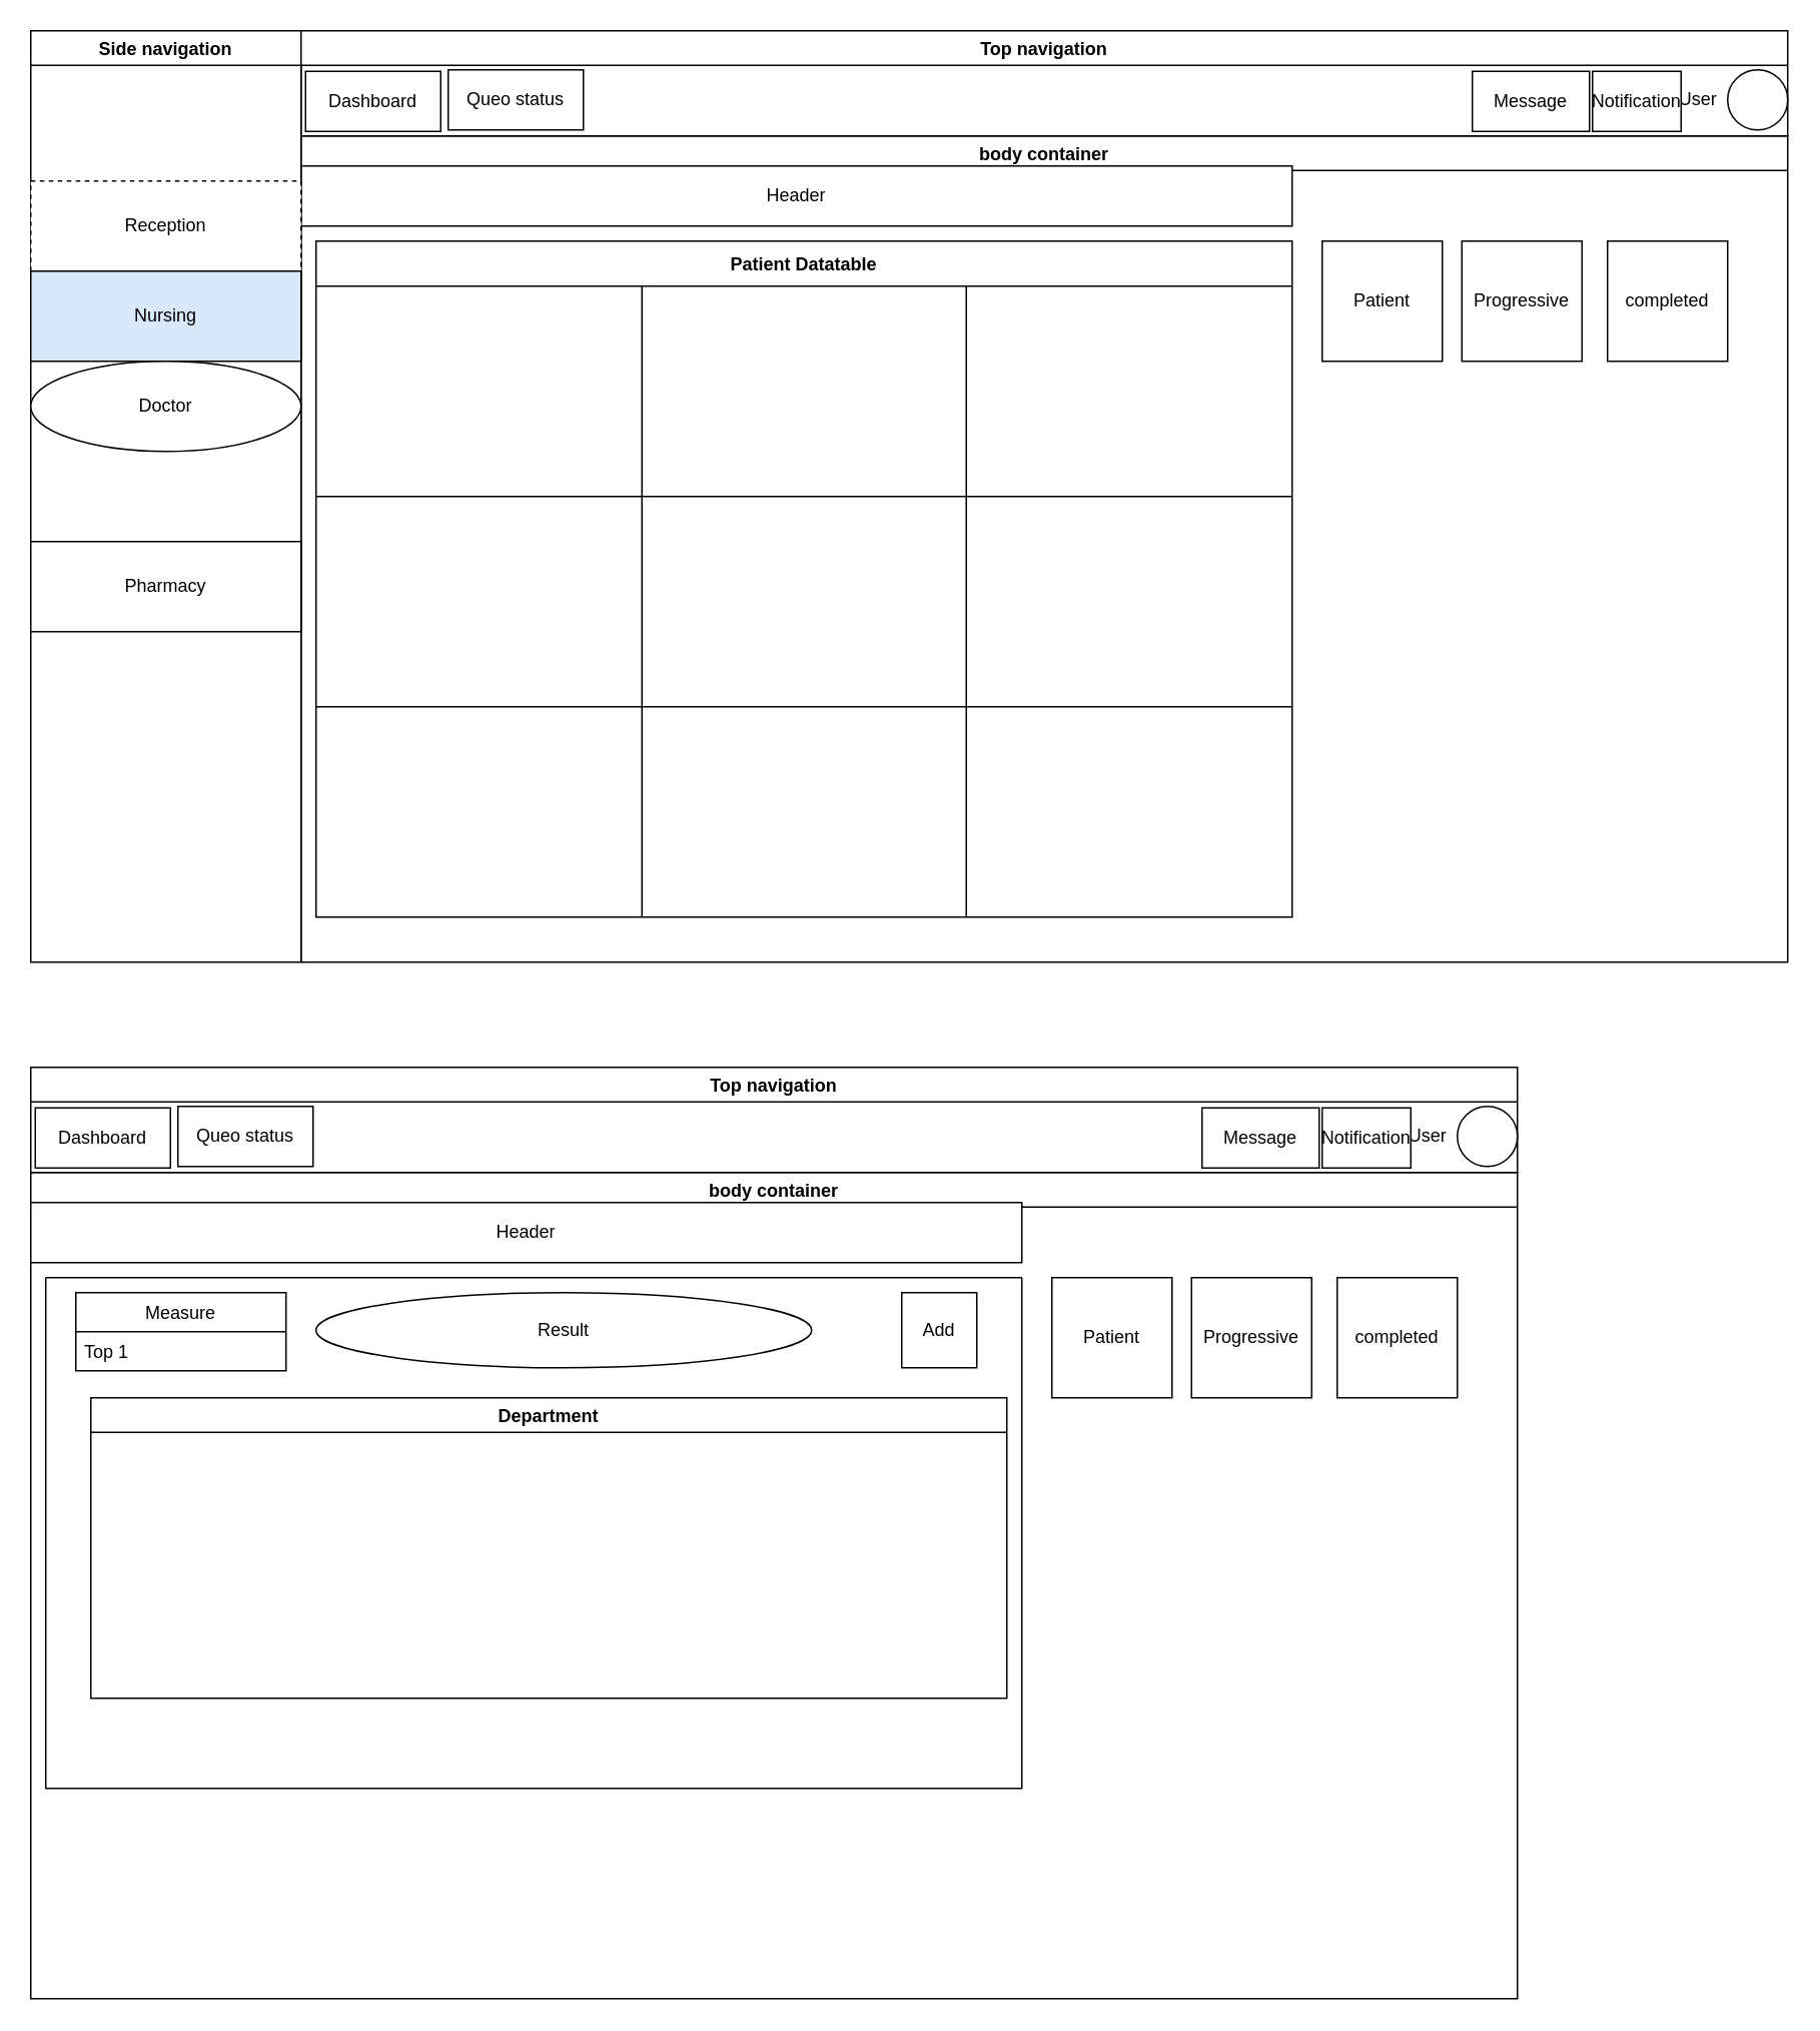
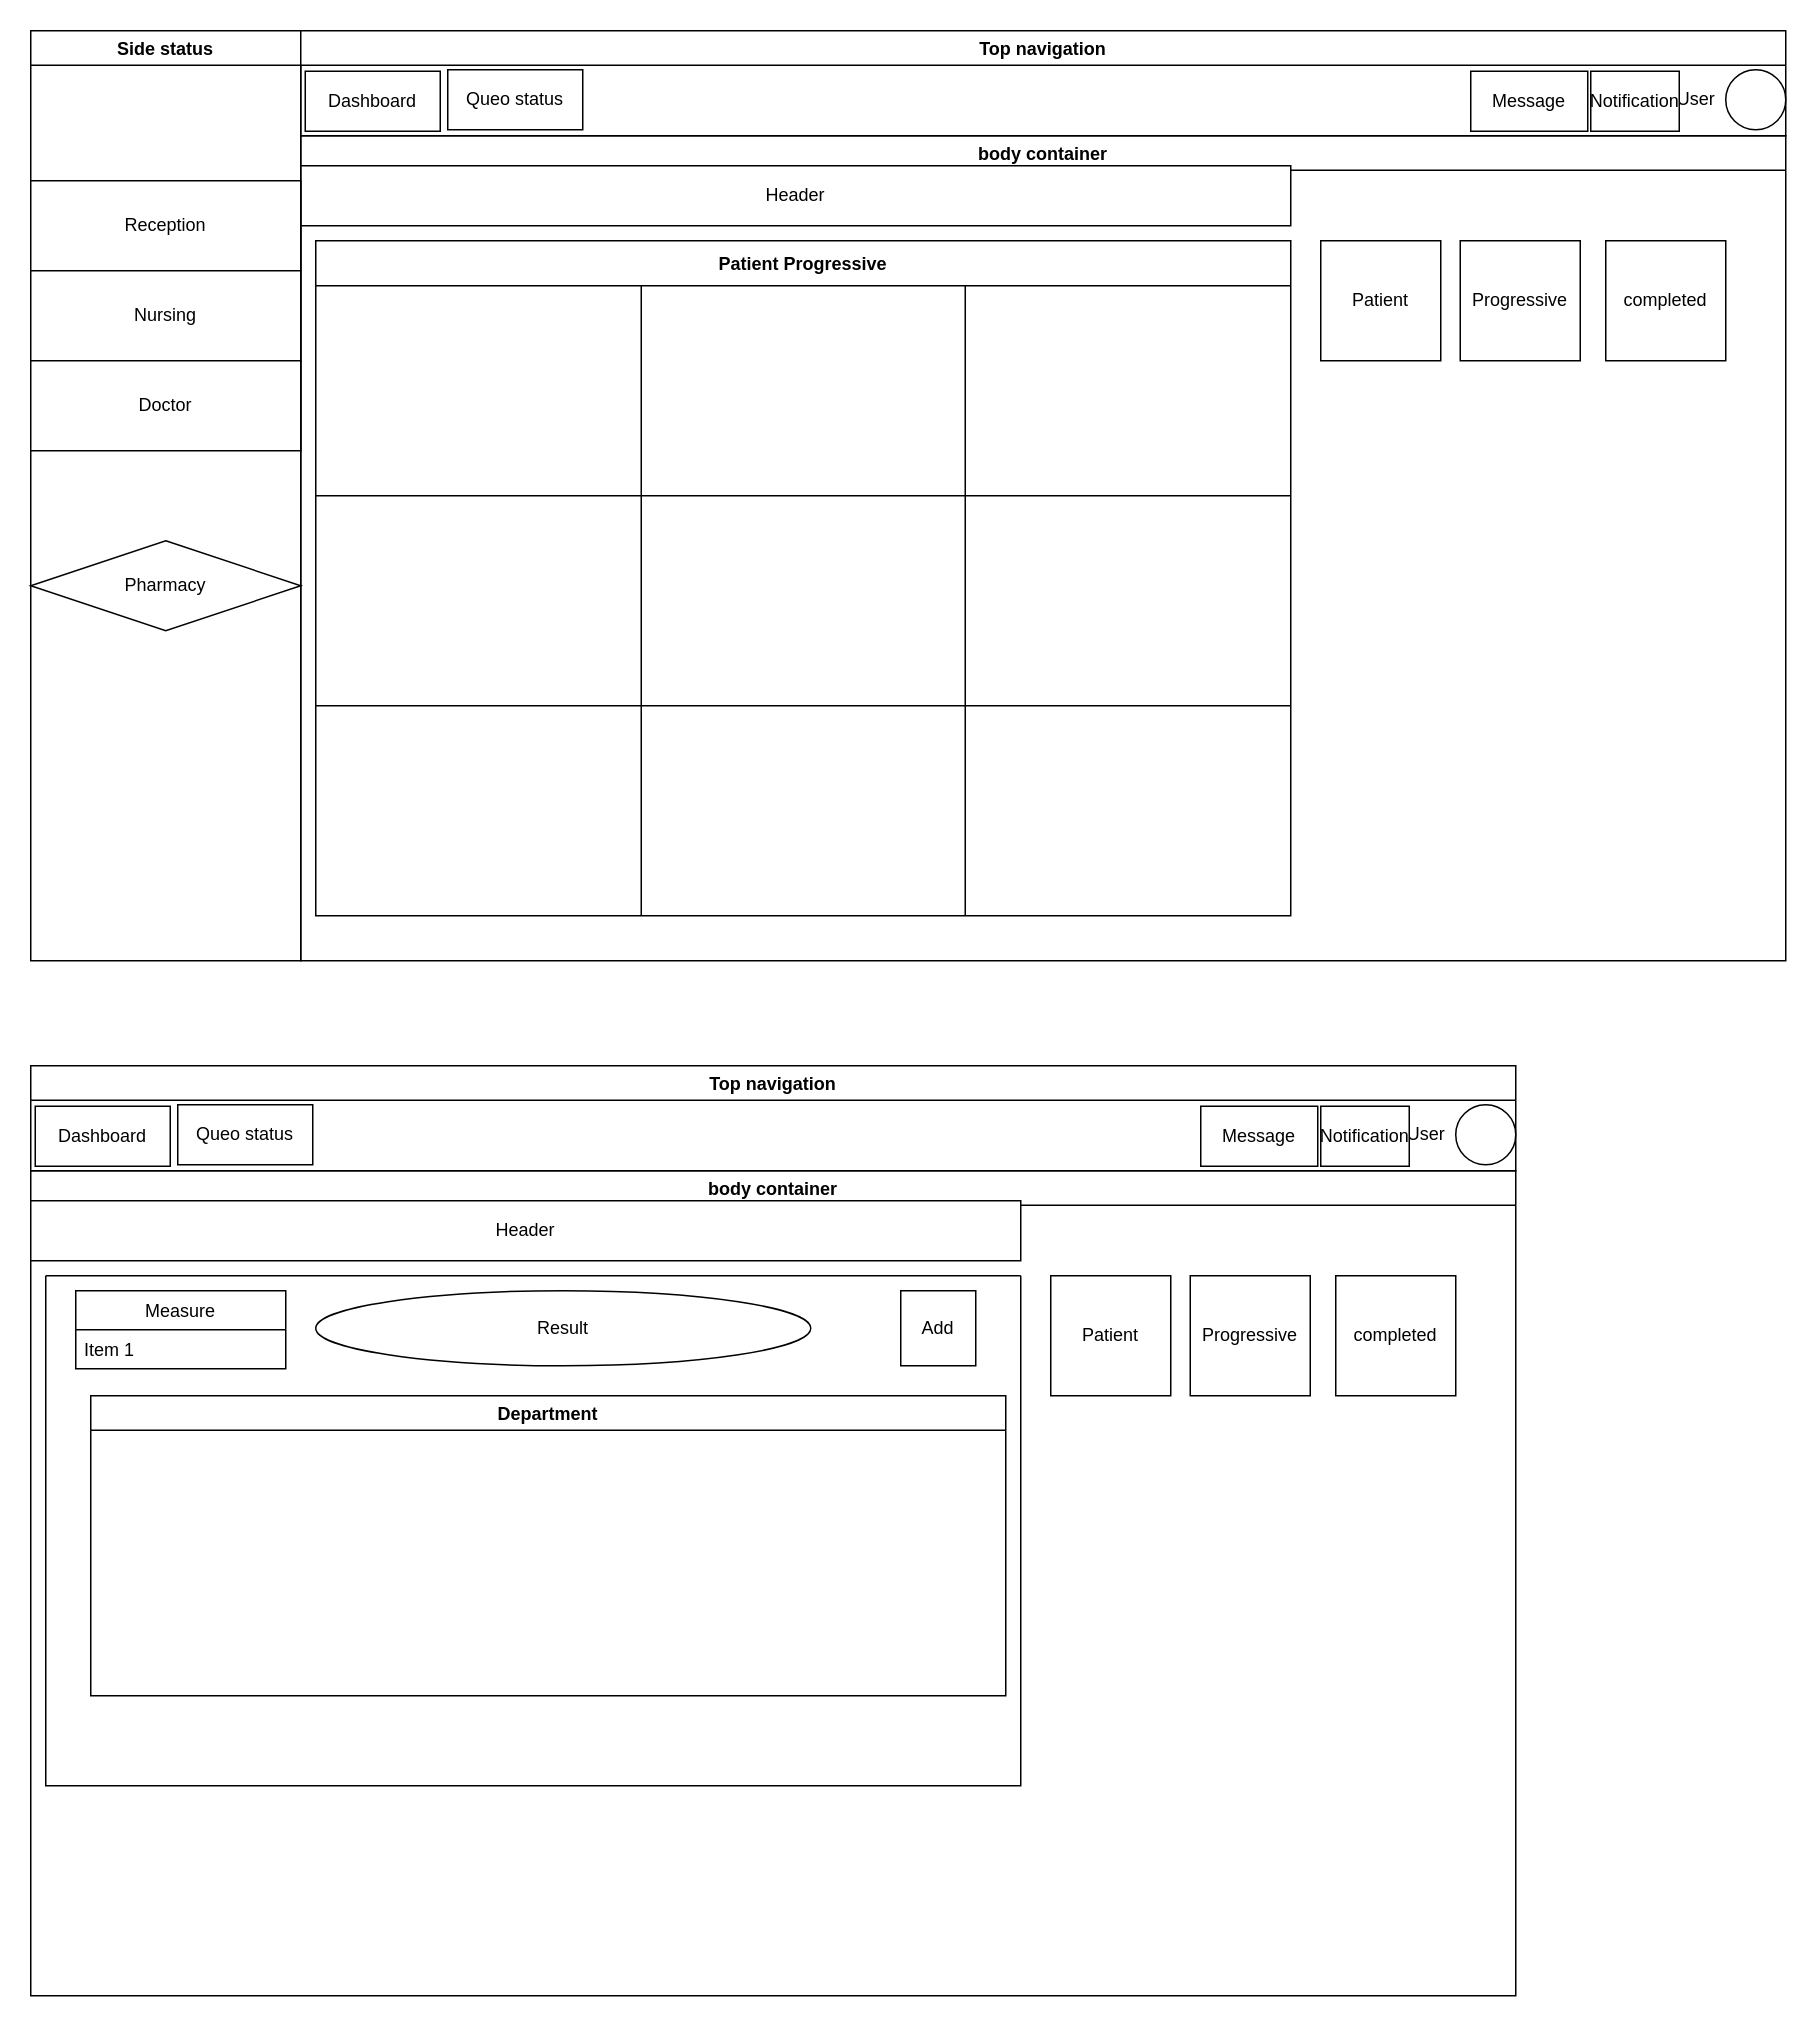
- <mxCell id="20" value="Side navigation" style="swimlane;" vertex="1" parent="1"><mxGeometry y="20" width="180" height="620" as="geometry" x="20" /></mxCell>
+ <mxCell id="20" value="Side status" style="swimlane;" vertex="1" parent="1"><mxGeometry y="20" width="180" height="620" as="geometry" x="20" /></mxCell>
- <mxCell id="21" value="Reception" style="rounded=0;whiteSpace=wrap;html=1;dashed=1;" vertex="1" parent="20"><mxGeometry y="100" width="180" height="60" as="geometry" /></mxCell>
+ <mxCell id="21" value="Reception" style="rounded=0;whiteSpace=wrap;html=1;" vertex="1" parent="20"><mxGeometry y="100" width="180" height="60" as="geometry" /></mxCell>
- <mxCell id="7" value="Patient Datatable" style="shape=table;startSize=30;container=1;collapsible=0;childLayout=tableLayout;fontStyle=1;align=center;" vertex="1" parent="2"><mxGeometry x="10" y="70" width="650" height="450" as="geometry" /></mxCell>
+ <mxCell id="7" value="Patient Progressive" style="shape=table;startSize=30;container=1;collapsible=0;childLayout=tableLayout;fontStyle=1;align=center;" vertex="1" parent="2"><mxGeometry x="10" y="70" width="650" height="450" as="geometry" /></mxCell>
- <mxCell id="22" value="Nursing" style="rounded=0;whiteSpace=wrap;html=1;fillColor=#dae8fc;" vertex="1" parent="20"><mxGeometry y="160" width="180" height="60" as="geometry" /></mxCell>
+ <mxCell id="22" value="Nursing" style="rounded=0;whiteSpace=wrap;html=1;" vertex="1" parent="20"><mxGeometry y="160" width="180" height="60" as="geometry" /></mxCell>
- <mxCell id="23" value="Doctor" style="ellipse;whiteSpace=wrap;html=1;" vertex="1" parent="20"><mxGeometry y="220" width="180" height="60" as="geometry" /></mxCell>
+ <mxCell id="23" value="Doctor" style="rounded=0;whiteSpace=wrap;html=1;" vertex="1" parent="20"><mxGeometry y="220" width="180" height="60" as="geometry" /></mxCell>
- <mxCell id="24" value="Pharmacy" style="rounded=0;whiteSpace=wrap;html=1;" vertex="1" parent="20"><mxGeometry y="340" width="180" height="60" as="geometry" /></mxCell>
+ <mxCell id="24" value="Pharmacy" style="rhombus;whiteSpace=wrap;html=1;" vertex="1" parent="20"><mxGeometry y="340" width="180" height="60" as="geometry" /></mxCell>
- <mxCell id="49" value="Top 1" style="text;strokeColor=none;fillColor=none;align=left;verticalAlign=top;spacingLeft=4;spacingRight=4;overflow=hidden;rotatable=0;points=[[0,0.5],[1,0.5]];portConstraint=eastwest;" vertex="1" parent="48"><mxGeometry y="26" width="140" height="26" as="geometry" /></mxCell>
+ <mxCell id="49" value="Item 1" style="text;strokeColor=none;fillColor=none;align=left;verticalAlign=top;spacingLeft=4;spacingRight=4;overflow=hidden;rotatable=0;points=[[0,0.5],[1,0.5]];portConstraint=eastwest;" vertex="1" parent="48"><mxGeometry y="26" width="140" height="26" as="geometry" /></mxCell>
